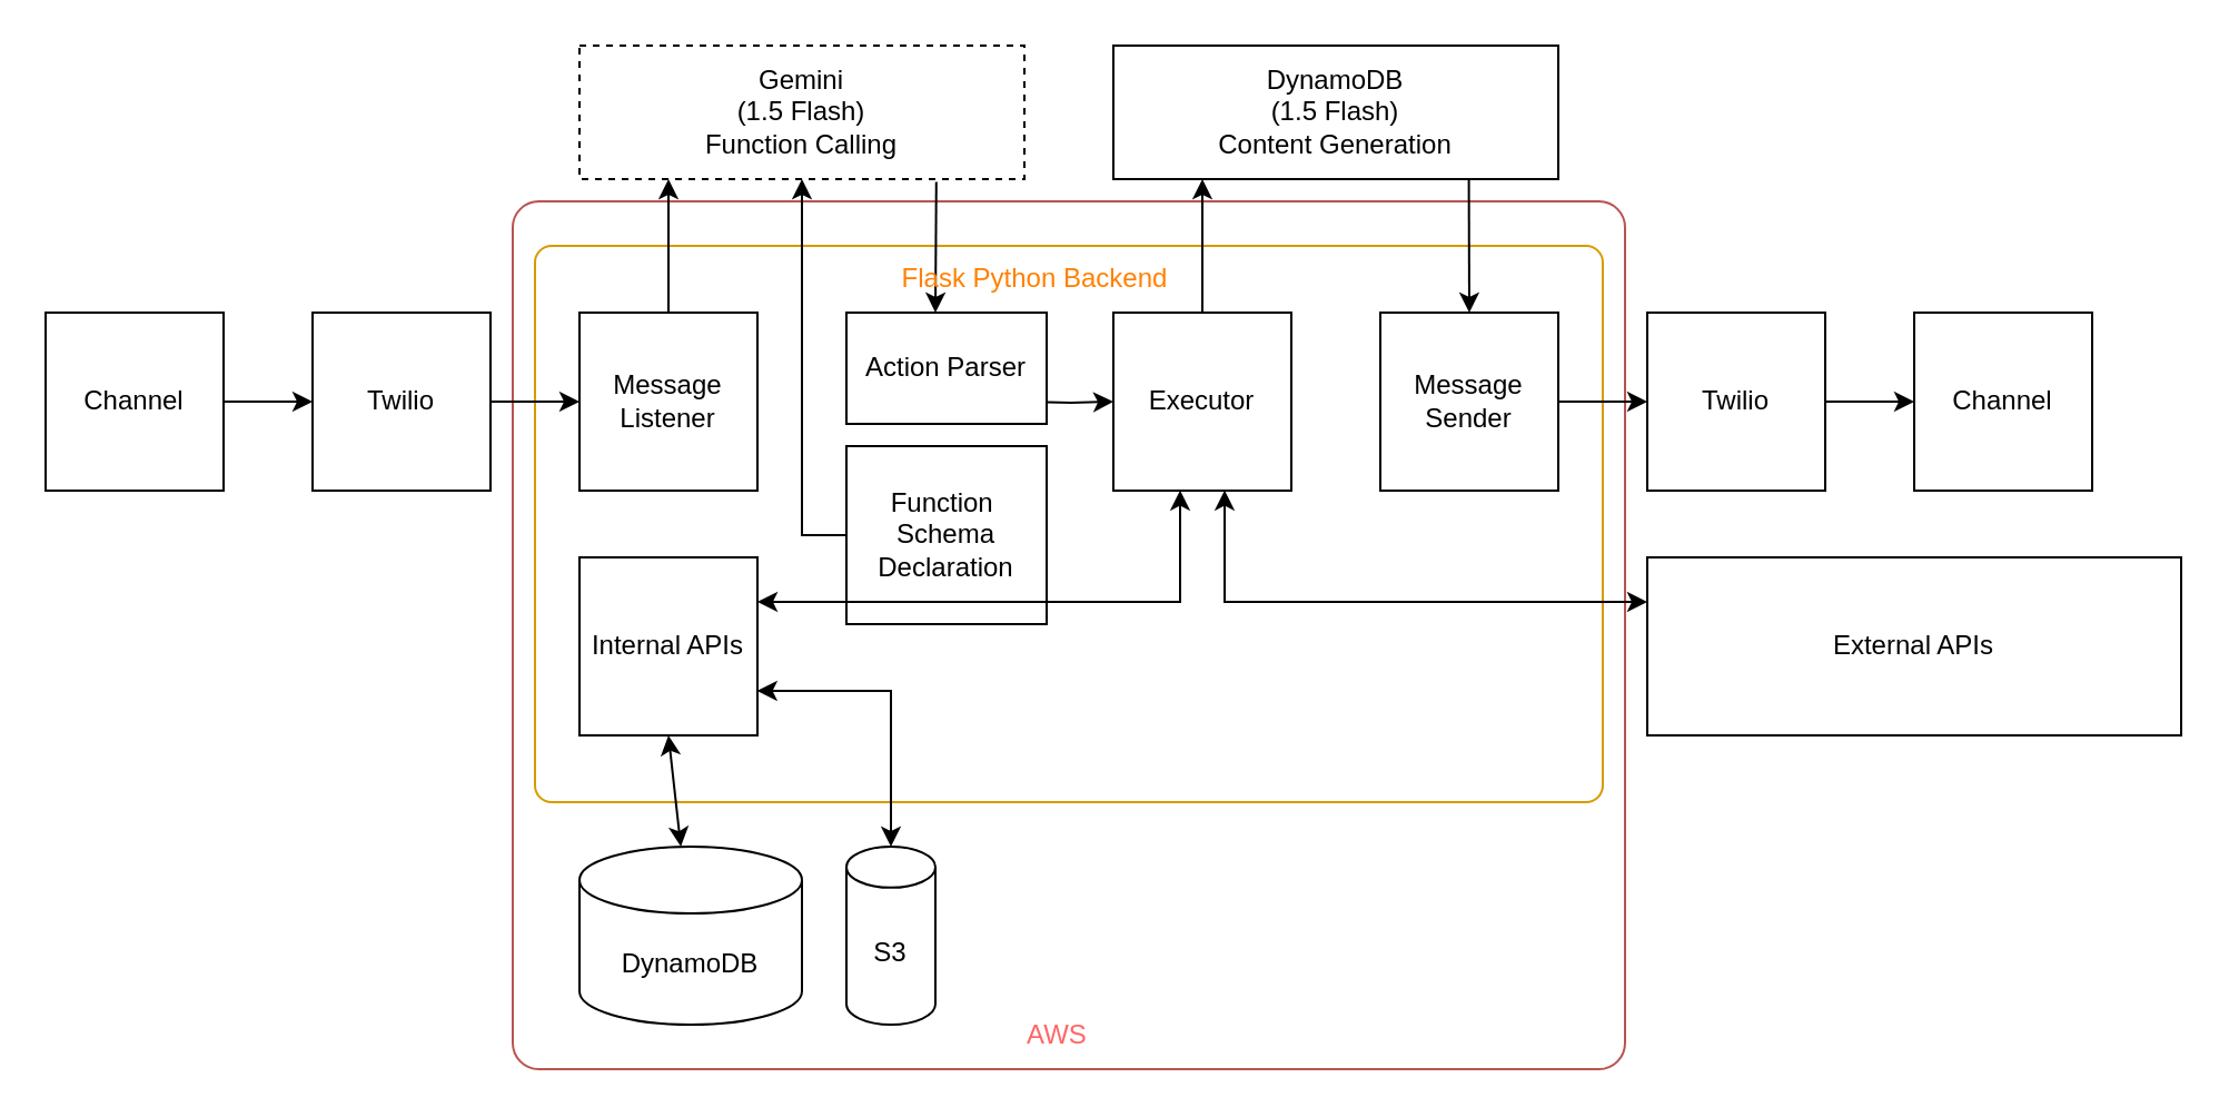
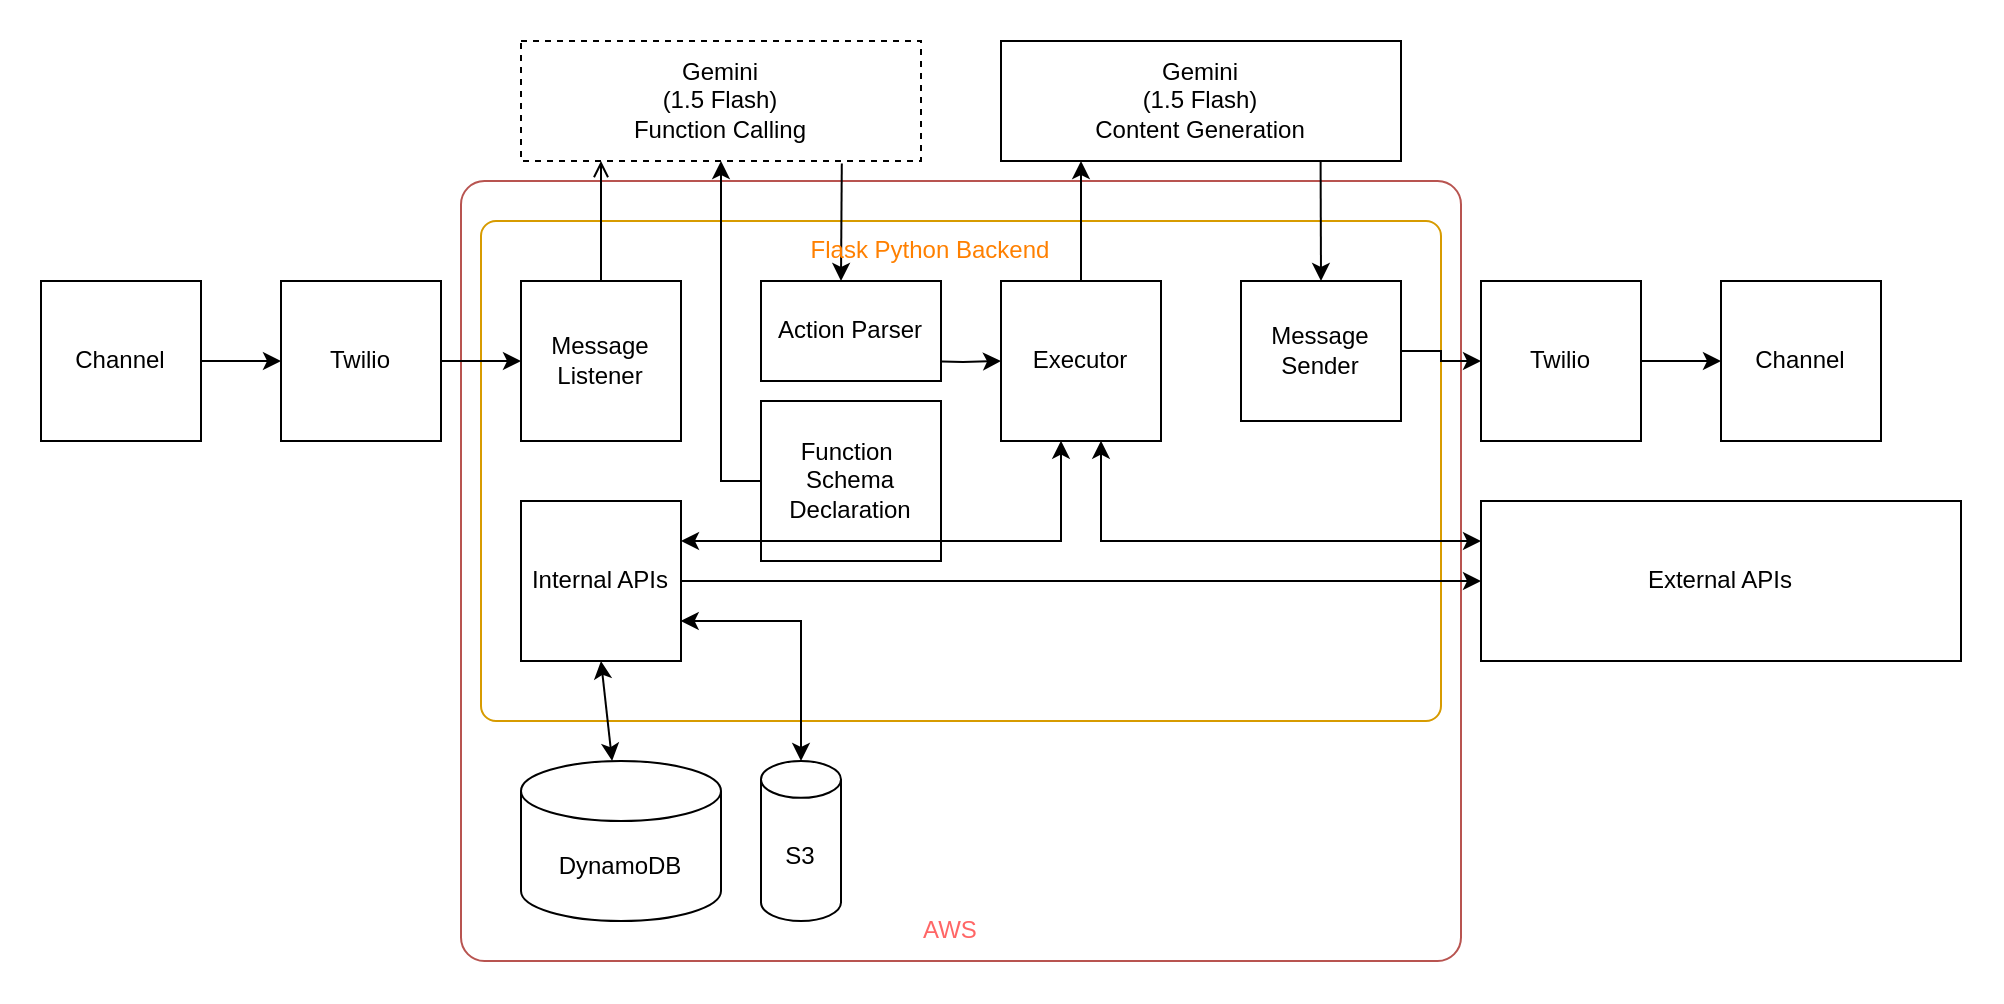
- <mxCell id="14" value="DynamoDB&lt;br&gt;(1.5 Flash)&lt;div&gt;Content Generation&lt;/div&gt;" style="rounded=0;whiteSpace=wrap;html=1;" vertex="1" parent="1"><mxGeometry x="500" y="20" width="200" height="60" as="geometry" /></mxCell>
+ <mxCell id="14" value="Gemini&lt;br&gt;(1.5 Flash)&lt;div&gt;Content Generation&lt;/div&gt;" style="rounded=0;whiteSpace=wrap;html=1;" vertex="1" parent="1"><mxGeometry x="500" y="20" width="200" height="60" as="geometry" /></mxCell>
- <mxCell id="19" value="" style="endArrow=classic;html=1;rounded=0;exitX=0.5;exitY=0;exitDx=0;exitDy=0;entryX=0.2;entryY=1;entryDx=0;entryDy=0;entryPerimeter=0;" edge="1" source="10" target="11" parent="1"><mxGeometry width="50" height="50" relative="1" as="geometry"><mxPoint x="320" y="130" as="sourcePoint" /><mxPoint x="370" y="80" as="targetPoint" /></mxGeometry></mxCell>
+ <mxCell id="19" value="" style="endArrow=open;html=1;rounded=0;exitX=0.5;exitY=0;exitDx=0;exitDy=0;entryX=0.2;entryY=1;entryDx=0;entryDy=0;entryPerimeter=0;" edge="1" source="10" target="11" parent="1"><mxGeometry width="50" height="50" relative="1" as="geometry"><mxPoint x="320" y="130" as="sourcePoint" /><mxPoint x="370" y="80" as="targetPoint" /></mxGeometry></mxCell>
- <mxCell id="13" value="Message Sender" style="whiteSpace=wrap;html=1;aspect=fixed;" vertex="1" parent="1"><mxGeometry x="620" y="140" width="80" height="80" as="geometry" /></mxCell>
+ <mxCell id="13" value="Message Sender" style="whiteSpace=wrap;html=1;aspect=fixed;" vertex="1" parent="1"><mxGeometry x="620" y="140" width="80" height="70" as="geometry" /></mxCell>
+ <mxCell id="22" style="edgeStyle=orthogonalEdgeStyle;rounded=0;orthogonalLoop=1;jettySize=auto;html=1;exitX=1;exitY=0.5;exitDx=0;exitDy=0;entryX=0;entryY=0.5;entryDx=0;entryDy=0;" edge="1" parent="1" source="23" target="24"><mxGeometry relative="1" as="geometry" /></mxCell>
